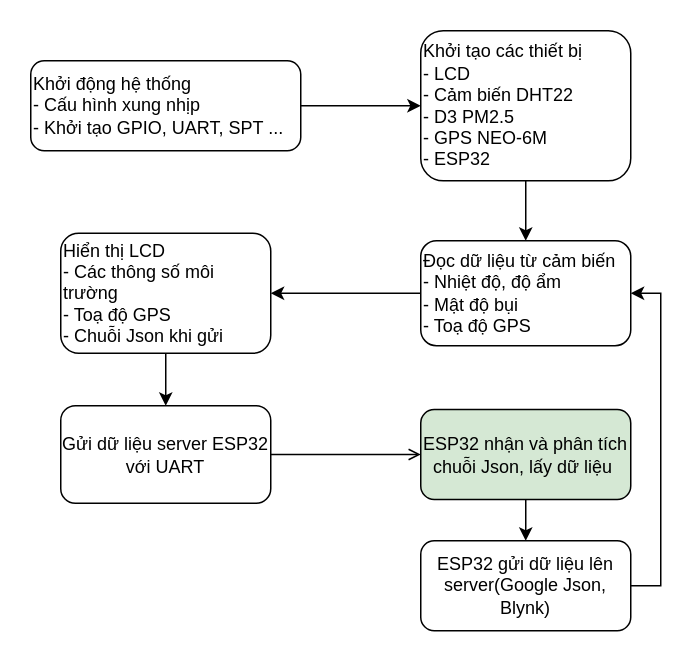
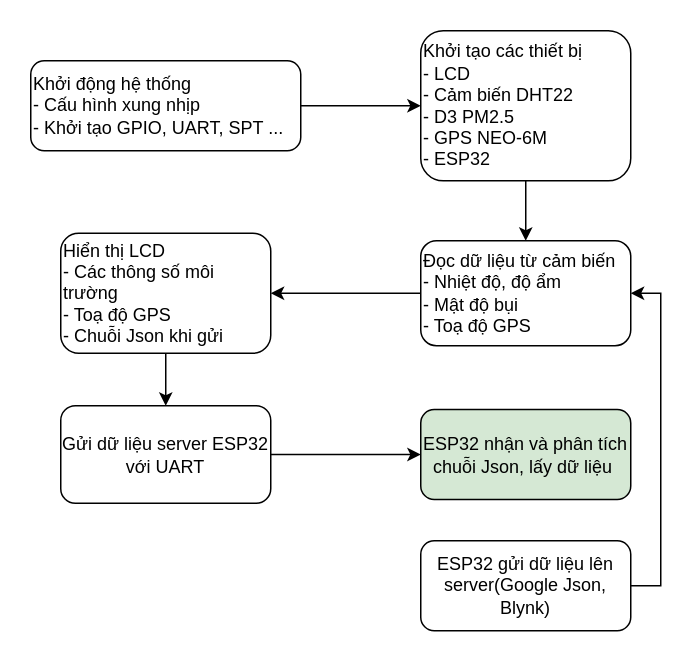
- <mxCell id="9" style="edgeStyle=orthogonalEdgeStyle;rounded=0;orthogonalLoop=1;jettySize=auto;html=1;exitX=1;exitY=0.5;exitDx=0;exitDy=0;entryX=0;entryY=0.5;entryDx=0;entryDy=0;endArrow=open;" edge="1" parent="1" source="10" target="12"><mxGeometry relative="1" as="geometry" /></mxCell>
+ <mxCell id="9" style="edgeStyle=orthogonalEdgeStyle;rounded=0;orthogonalLoop=1;jettySize=auto;html=1;exitX=1;exitY=0.5;exitDx=0;exitDy=0;entryX=0;entryY=0.5;entryDx=0;entryDy=0;" edge="1" parent="1" source="10" target="12"><mxGeometry relative="1" as="geometry" /></mxCell>
- <mxCell id="11" style="edgeStyle=orthogonalEdgeStyle;rounded=0;orthogonalLoop=1;jettySize=auto;html=1;exitX=0.5;exitY=1;exitDx=0;exitDy=0;entryX=0.5;entryY=0;entryDx=0;entryDy=0;" edge="1" parent="1" source="12" target="14"><mxGeometry relative="1" as="geometry" /></mxCell>
